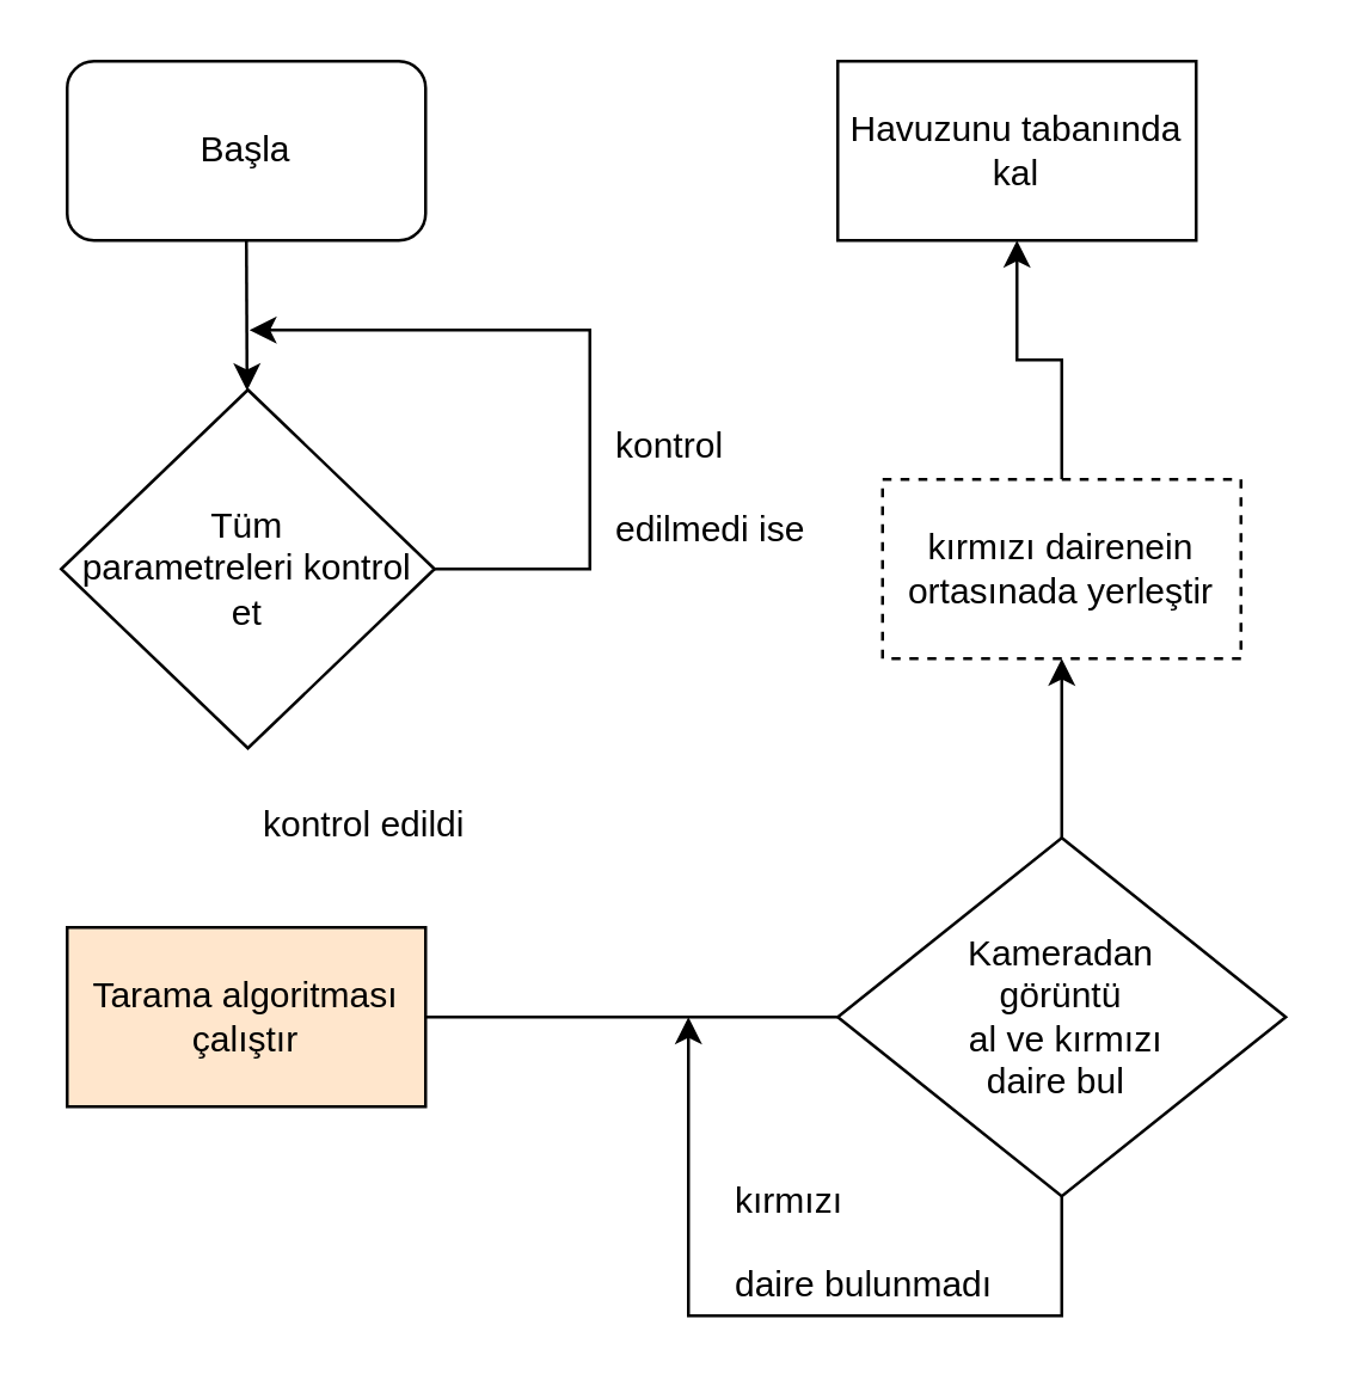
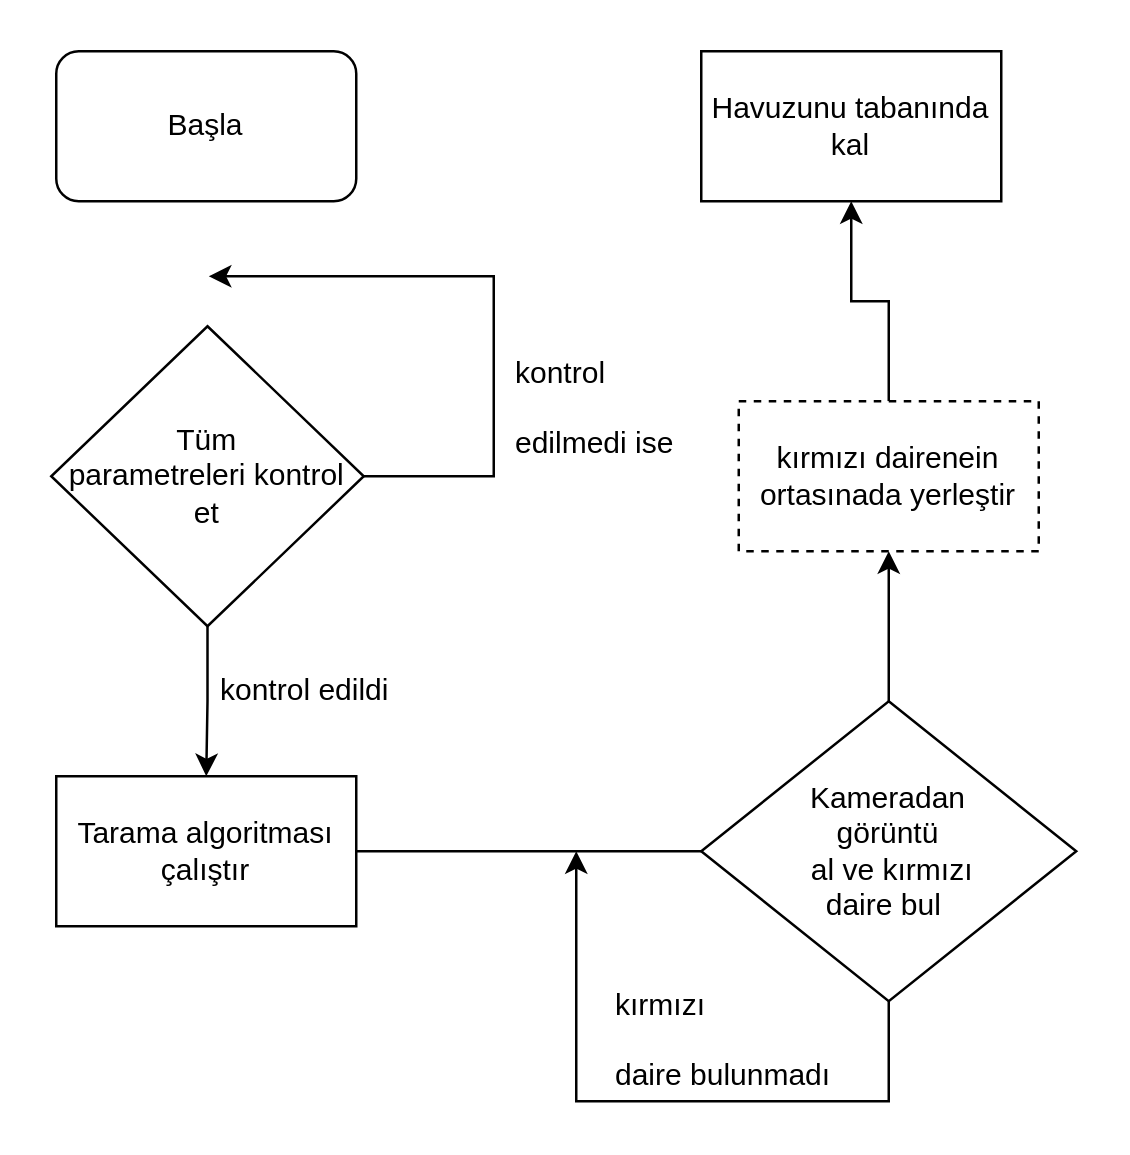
- <mxCell id="3" value="" style="endArrow=classic;html=1;rounded=0;exitX=0.5;exitY=1;exitDx=0;exitDy=0;" edge="1" parent="1" source="2" target="5"><mxGeometry width="50" height="50" relative="1" as="geometry"><mxPoint x="57" y="360" as="sourcePoint" /><mxPoint x="82" y="160" as="targetPoint" /></mxGeometry></mxCell>
+ <mxCell id="4" value="" style="edgeStyle=orthogonalEdgeStyle;rounded=0;orthogonalLoop=1;jettySize=auto;html=1;" edge="1" parent="1" source="5" target="7"><mxGeometry relative="1" as="geometry" /></mxCell>
- <mxCell id="7" value="Tarama algoritması çalıştır" style="rounded=0;whiteSpace=wrap;html=1;fillColor=#ffe6cc;" vertex="1" parent="1"><mxGeometry x="22" y="310" width="120" height="60" as="geometry" /></mxCell>
+ <mxCell id="7" value="Tarama algoritması çalıştır" style="rounded=0;whiteSpace=wrap;html=1;" vertex="1" parent="1"><mxGeometry x="22" y="310" width="120" height="60" as="geometry" /></mxCell>
